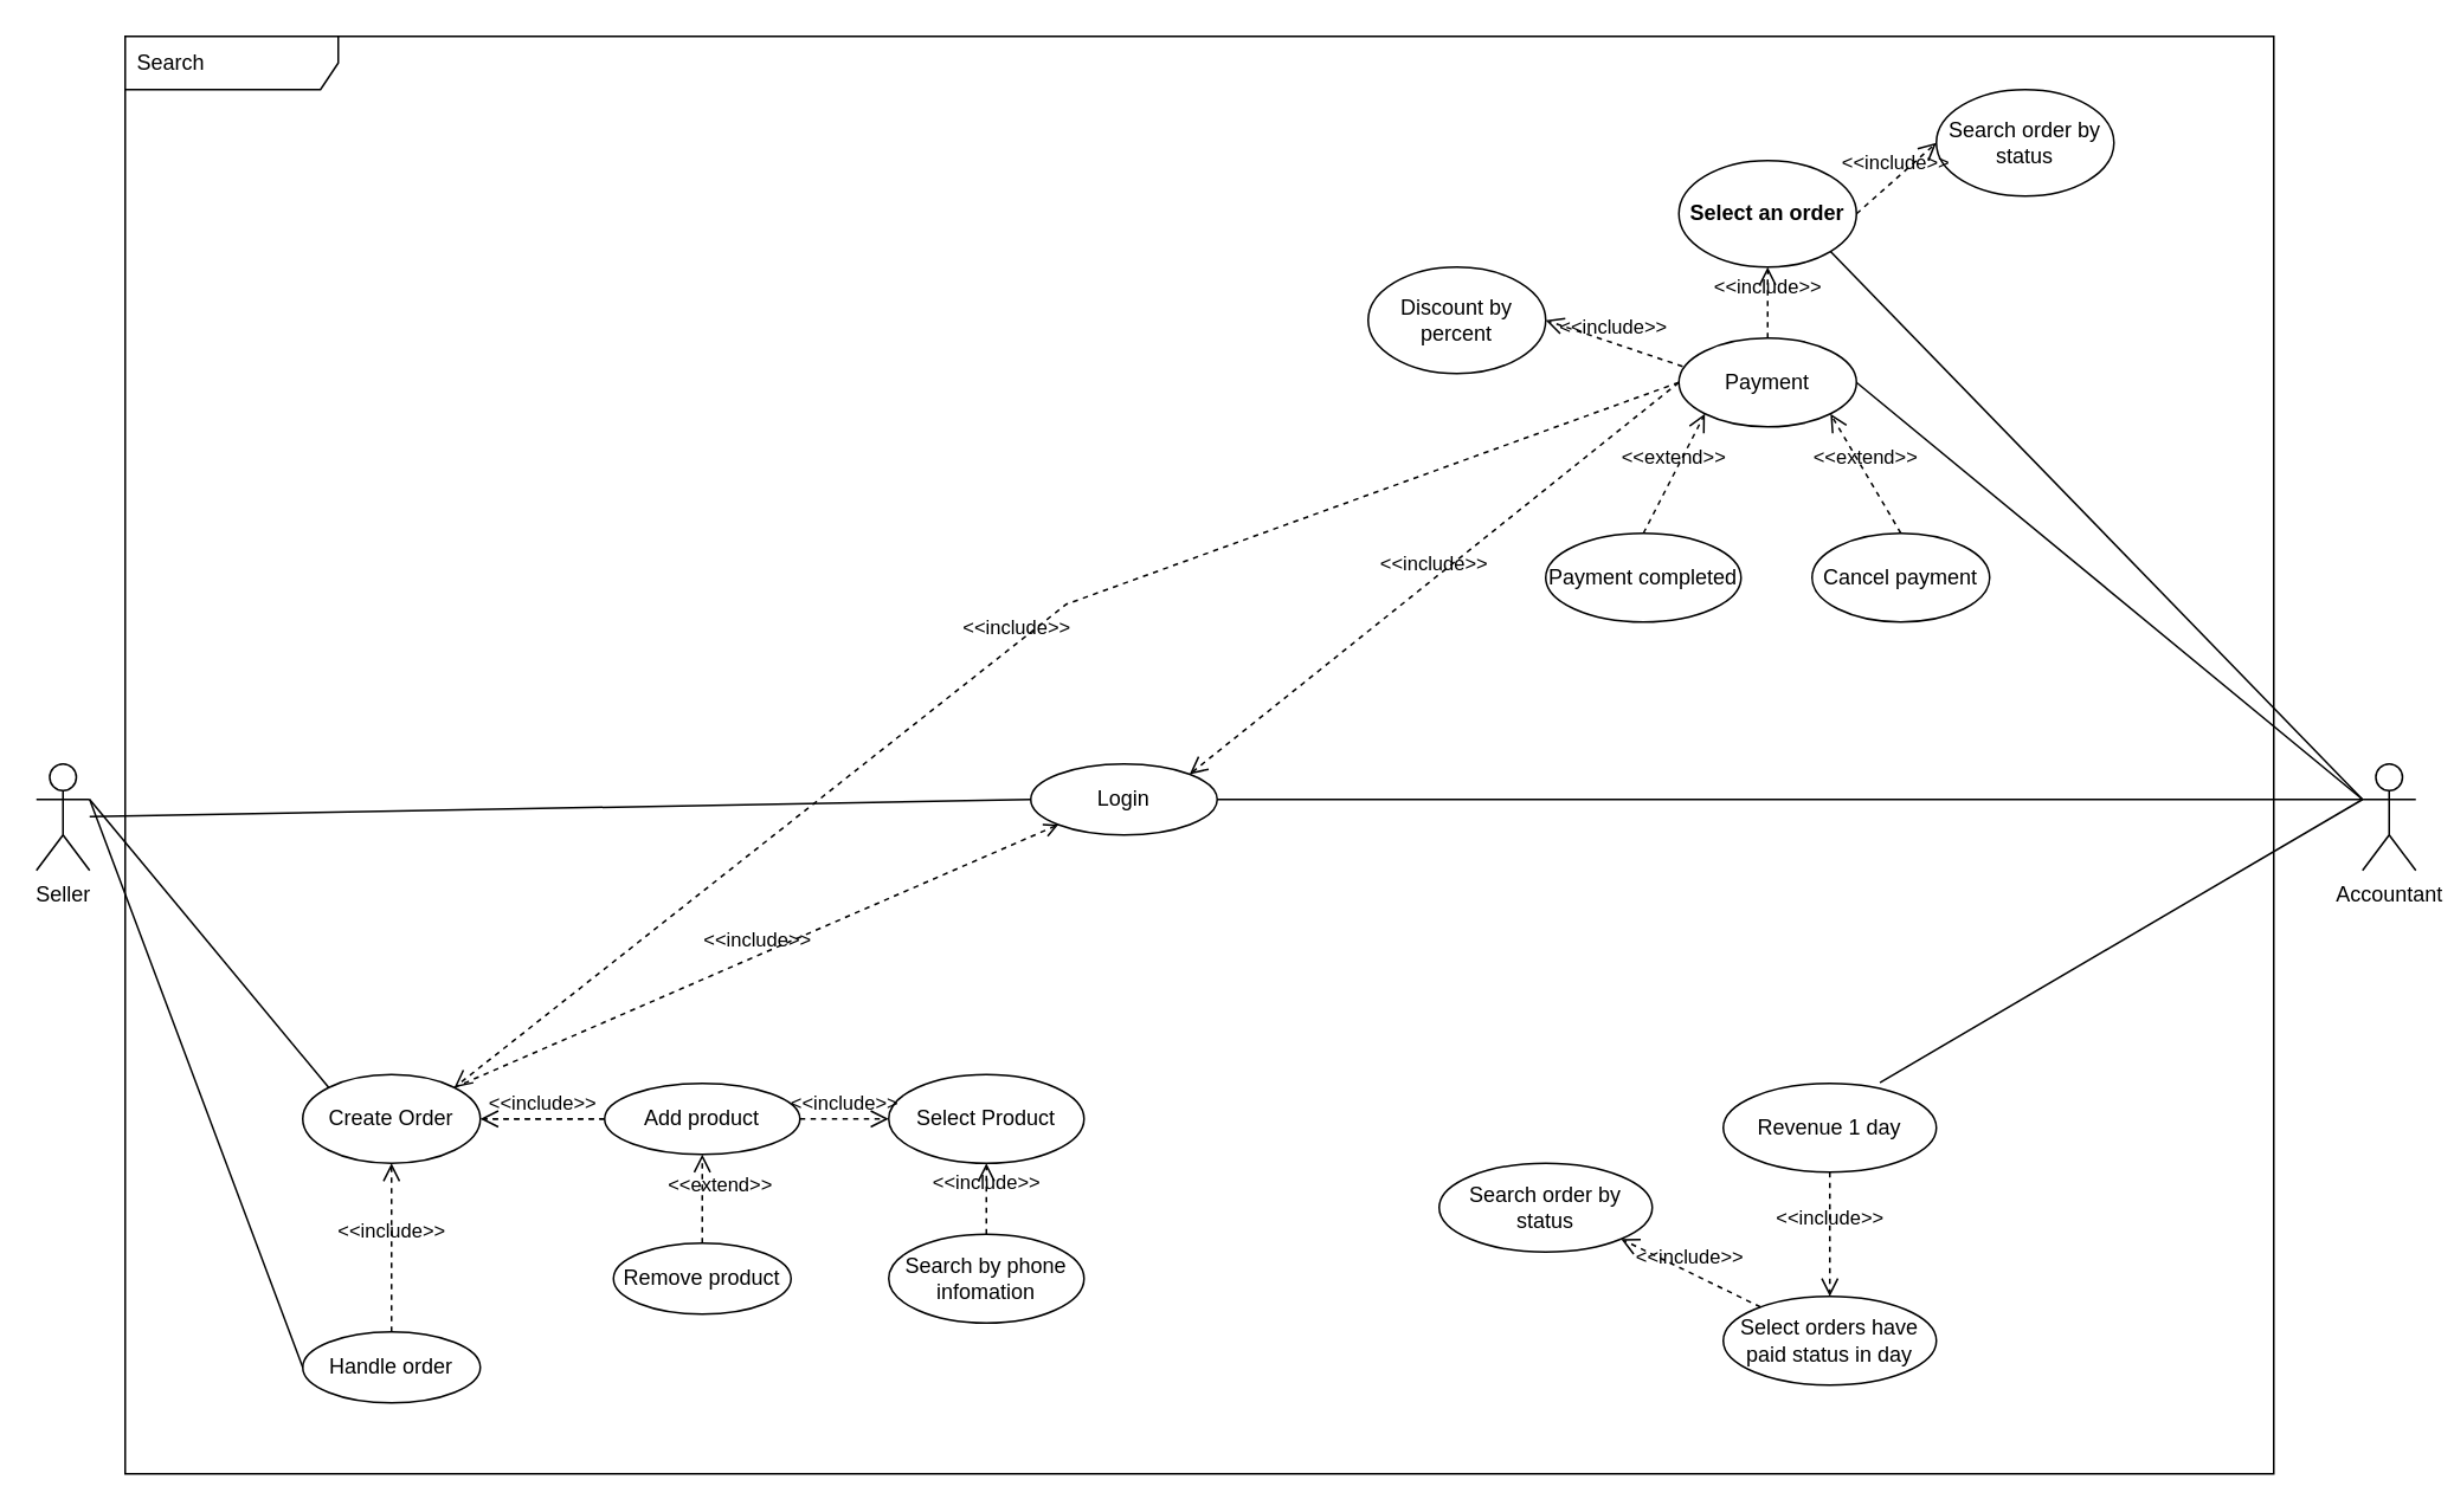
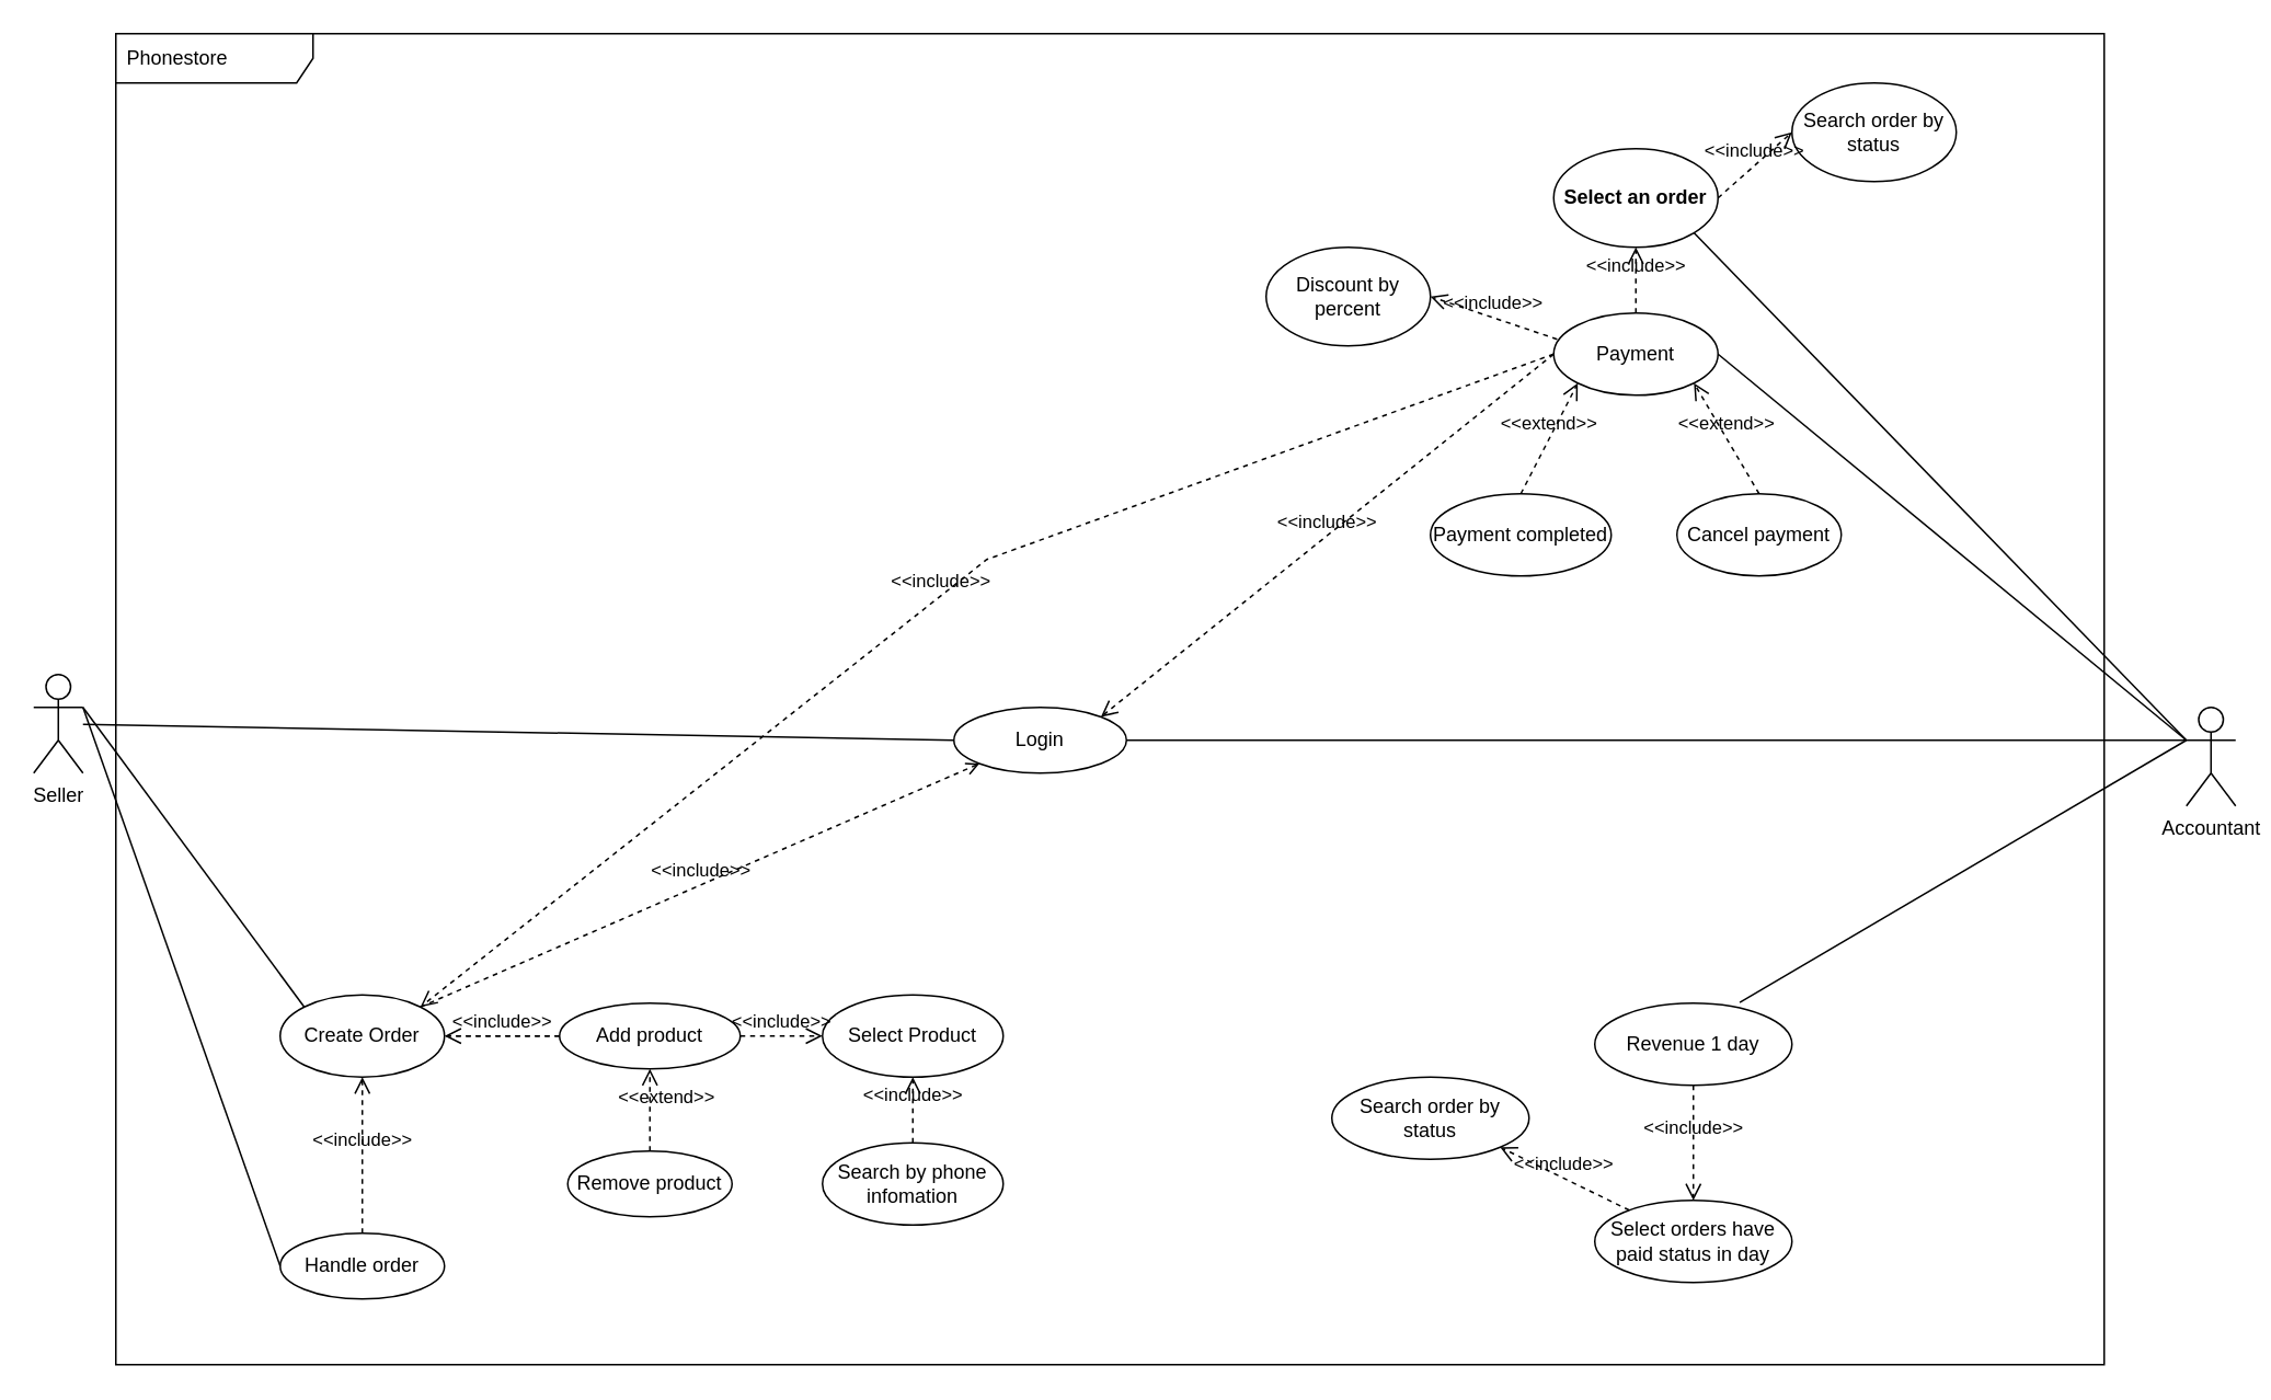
- <mxCell id="43" value="Search" style="shape=umlFrame;whiteSpace=wrap;html=1;width=120;height=30;boundedLbl=1;verticalAlign=middle;align=left;spacingLeft=5;" parent="1" vertex="1"><mxGeometry x="70" y="20" width="1210" height="810" as="geometry" /></mxCell>
+ <mxCell id="43" value="Phonestore" style="shape=umlFrame;whiteSpace=wrap;html=1;width=120;height=30;boundedLbl=1;verticalAlign=middle;align=left;spacingLeft=5;" parent="1" vertex="1"><mxGeometry x="70" y="20" width="1210" height="810" as="geometry" /></mxCell>
- <mxCell id="3" value="Seller" style="shape=umlActor;verticalLabelPosition=bottom;verticalAlign=top;html=1;outlineConnect=0;" parent="1" vertex="1"><mxGeometry x="20" y="430" width="30" height="60" as="geometry" /></mxCell>
+ <mxCell id="3" value="Seller" style="shape=umlActor;verticalLabelPosition=bottom;verticalAlign=top;html=1;outlineConnect=0;" parent="1" vertex="1"><mxGeometry x="20" y="410" width="30" height="60" as="geometry" /></mxCell>
